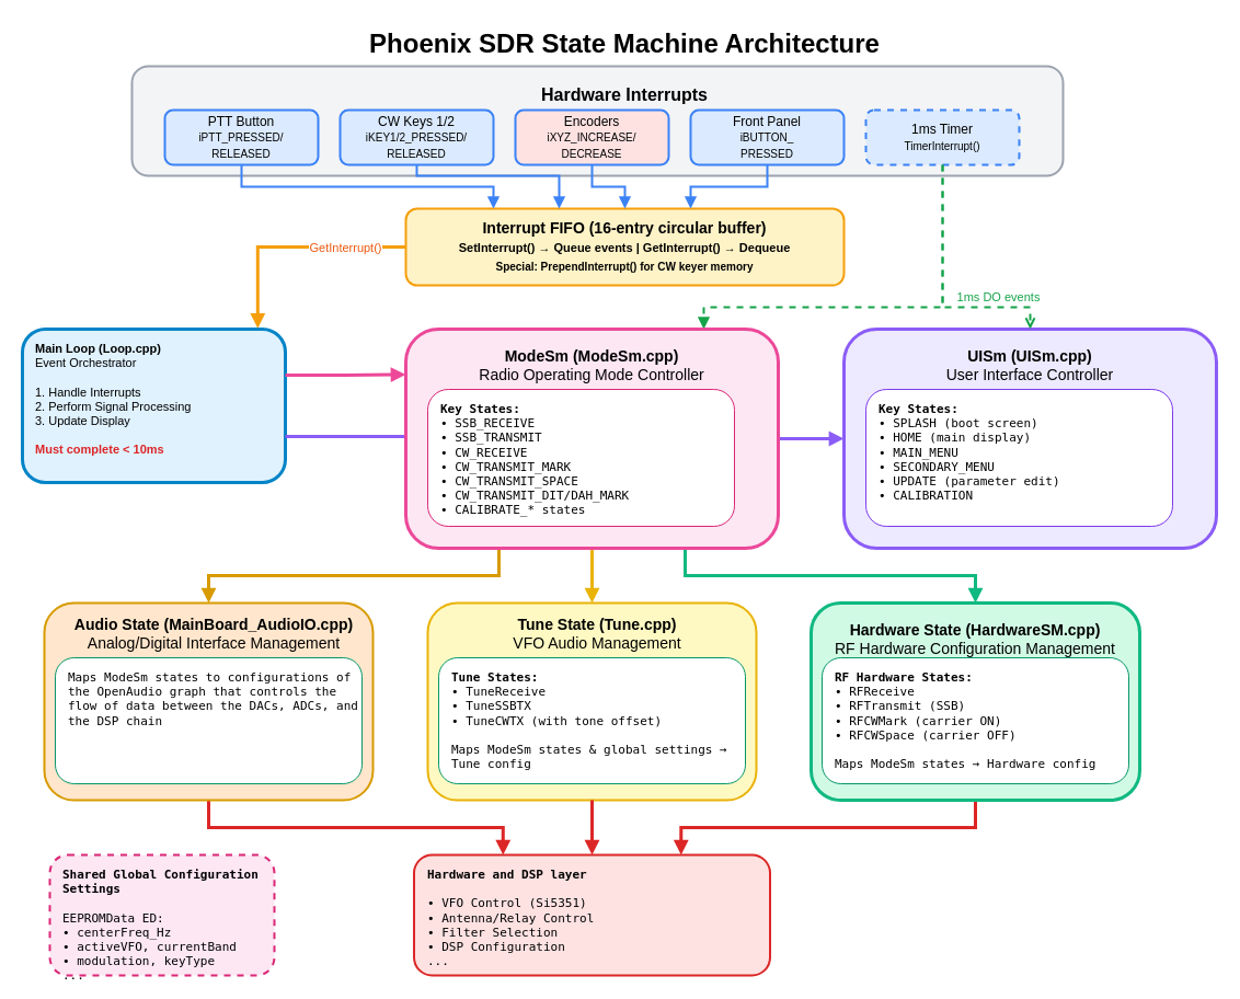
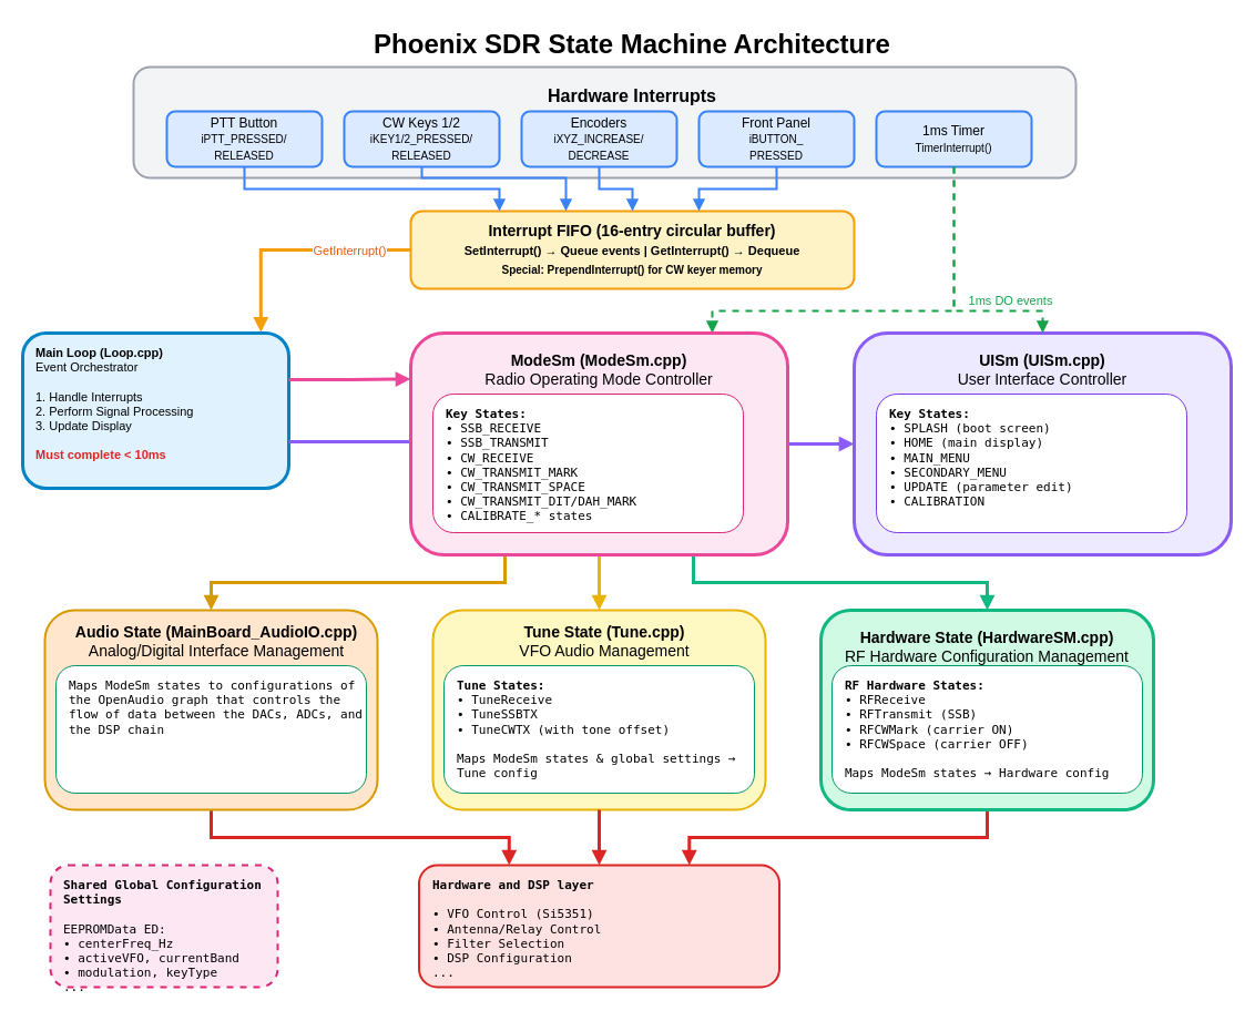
- <mxCell id="7" value="Encoders&lt;br&gt;&lt;font style=&quot;font-size:10px&quot;&gt;iXYZ_INCREASE/&lt;br&gt;DECREASE&lt;/font&gt;" style="rounded=1;whiteSpace=wrap;html=1;fillColor=#fee2e2;strokeColor=#3b82f6;strokeWidth=2;fontSize=12;" parent="1" vertex="1"><mxGeometry x="470" y="100" width="140" height="50" as="geometry" /></mxCell>
+ <mxCell id="7" value="Encoders&lt;br&gt;&lt;font style=&quot;font-size:10px&quot;&gt;iXYZ_INCREASE/&lt;br&gt;DECREASE&lt;/font&gt;" style="rounded=1;whiteSpace=wrap;html=1;fillColor=#dbeafe;strokeColor=#3b82f6;strokeWidth=2;fontSize=12;" parent="1" vertex="1"><mxGeometry x="470" y="100" width="140" height="50" as="geometry" /></mxCell>
- <mxCell id="9" value="1ms Timer&lt;br&gt;&lt;font style=&quot;font-size:10px&quot;&gt;TimerInterrupt()&lt;/font&gt;" style="rounded=1;whiteSpace=wrap;html=1;fillColor=#dbeafe;strokeColor=#3b82f6;strokeWidth=2;fontSize=12;dashed=1;" parent="1" vertex="1"><mxGeometry x="790" y="100" width="140" height="50" as="geometry" /></mxCell>
+ <mxCell id="9" value="1ms Timer&lt;br&gt;&lt;font style=&quot;font-size:10px&quot;&gt;TimerInterrupt()&lt;/font&gt;" style="rounded=1;whiteSpace=wrap;html=1;fillColor=#dbeafe;strokeColor=#3b82f6;strokeWidth=2;fontSize=12;" parent="1" vertex="1"><mxGeometry x="790" y="100" width="140" height="50" as="geometry" /></mxCell>
- <mxCell id="24" style="edgeStyle=orthogonalEdgeStyle;rounded=0;orthogonalLoop=1;jettySize=auto;html=1;exitX=0.5;exitY=1;exitDx=0;exitDy=0;entryX=0.5;entryY=0;entryDx=0;entryDy=0;strokeColor=#16a34a;strokeWidth=2;endArrow=open;endFill=1;dashed=1;" parent="1" source="9" target="18" edge="1"><mxGeometry relative="1" as="geometry"><Array as="points"><mxPoint x="860" y="280" /><mxPoint x="940" y="280" /></Array></mxGeometry></mxCell>
+ <mxCell id="24" style="edgeStyle=orthogonalEdgeStyle;rounded=0;orthogonalLoop=1;jettySize=auto;html=1;exitX=0.5;exitY=1;exitDx=0;exitDy=0;entryX=0.5;entryY=0;entryDx=0;entryDy=0;strokeColor=#16a34a;strokeWidth=2;endArrow=block;endFill=1;dashed=1;" parent="1" source="9" target="18" edge="1"><mxGeometry relative="1" as="geometry"><Array as="points"><mxPoint x="860" y="280" /><mxPoint x="940" y="280" /></Array></mxGeometry></mxCell>
